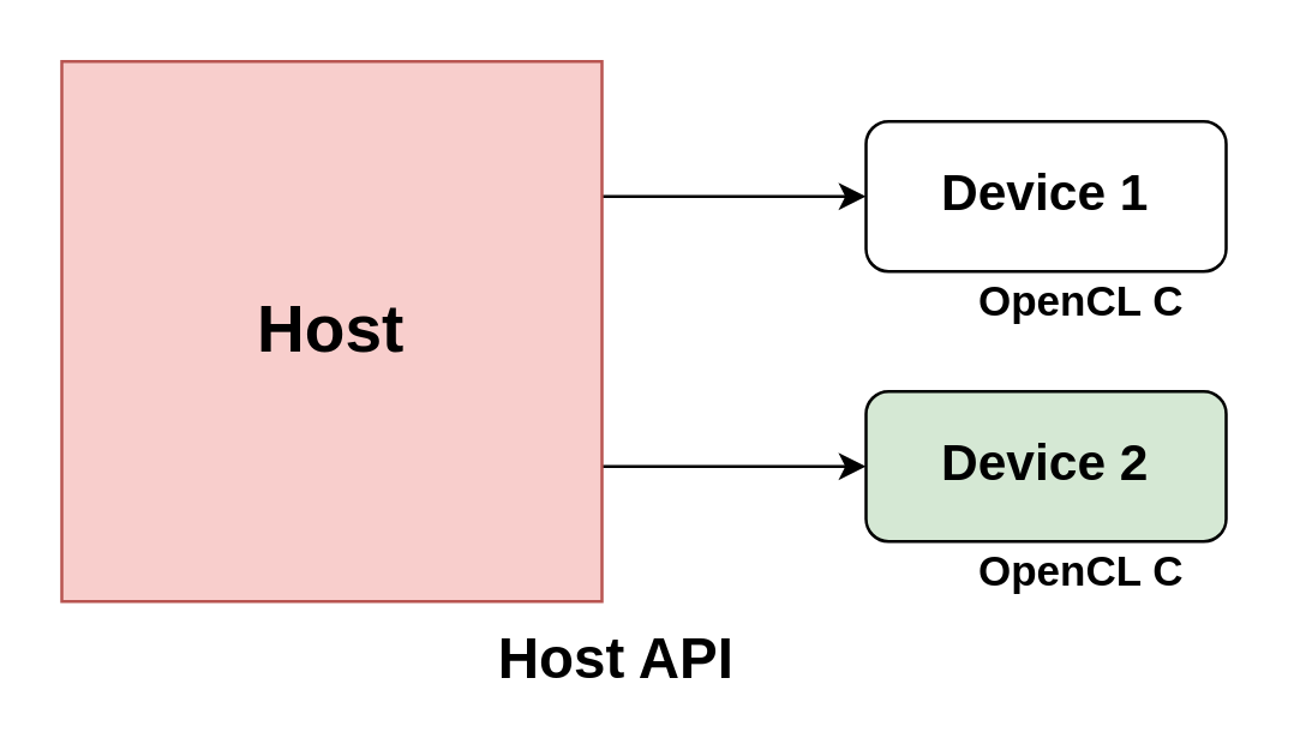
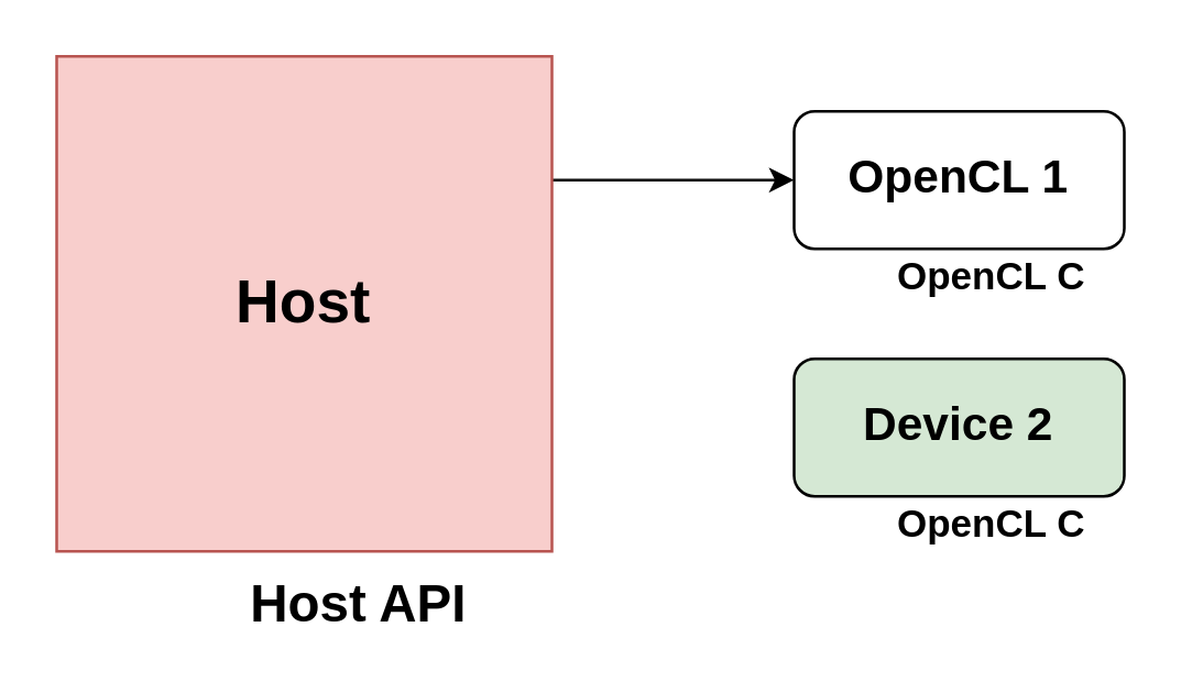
- <mxCell id="5" value="&lt;font style=&quot;font-size: 17px&quot;&gt;&lt;b&gt;Device 1&lt;/b&gt;&lt;/font&gt;" style="rounded=1;whiteSpace=wrap;html=1;" vertex="1" parent="1"><mxGeometry x="288" y="40" width="120" height="50" as="geometry" /></mxCell>
+ <mxCell id="5" value="&lt;font style=&quot;font-size: 17px&quot;&gt;&lt;b&gt;OpenCL 1&lt;/b&gt;&lt;/font&gt;" style="rounded=1;whiteSpace=wrap;html=1;" vertex="1" parent="1"><mxGeometry x="288" y="40" width="120" height="50" as="geometry" /></mxCell>
- <mxCell id="3" style="edgeStyle=orthogonalEdgeStyle;rounded=0;orthogonalLoop=1;jettySize=auto;html=1;exitX=1;exitY=0.75;exitDx=0;exitDy=0;entryX=0;entryY=0.5;entryDx=0;entryDy=0;" edge="1" parent="1" source="4" target="6"><mxGeometry relative="1" as="geometry"><mxPoint x="245" y="155" as="targetPoint" /></mxGeometry></mxCell>
- <mxCell id="7" value="&lt;b&gt;&lt;font style=&quot;font-size: 19px&quot;&gt;Host API&lt;/font&gt;&lt;/b&gt;" style="text;html=1;strokeColor=none;fillColor=none;align=center;verticalAlign=middle;whiteSpace=wrap;rounded=0;" vertex="1" parent="1"><mxGeometry x="150" y="210" width="110" height="20" as="geometry" /></mxCell>
+ <mxCell id="7" value="&lt;b&gt;&lt;font style=&quot;font-size: 19px&quot;&gt;Host API&lt;/font&gt;&lt;/b&gt;" style="text;html=1;strokeColor=none;fillColor=none;align=center;verticalAlign=middle;whiteSpace=wrap;rounded=0;" vertex="1" parent="1"><mxGeometry x="75" y="210" width="110" height="20" as="geometry" /></mxCell>
